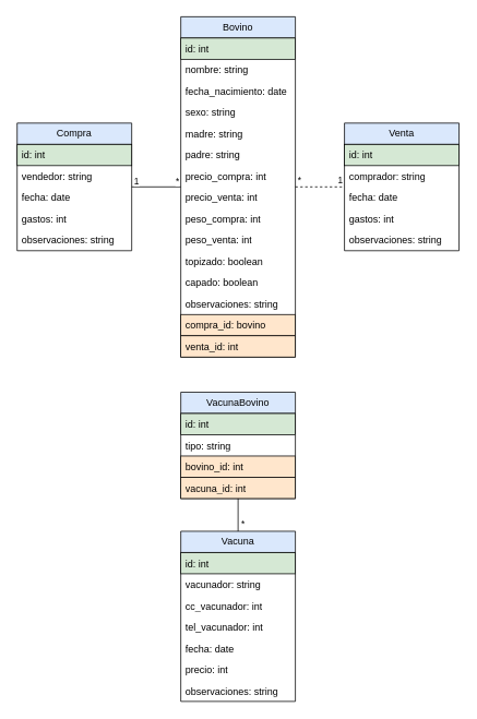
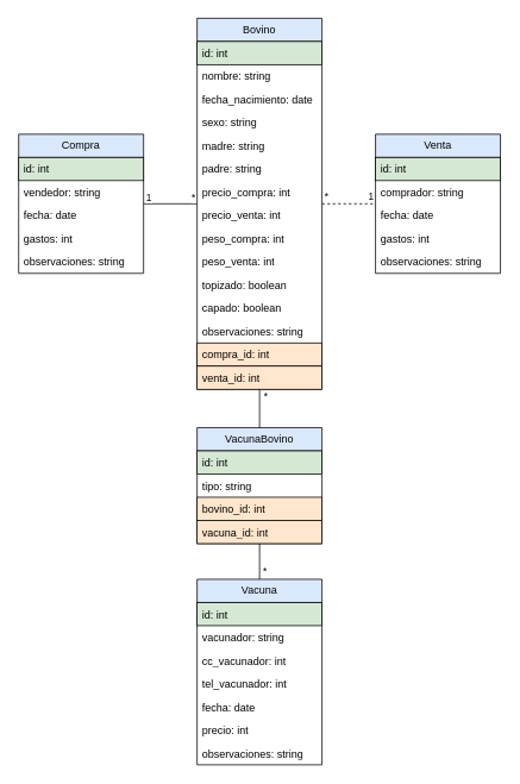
- <mxCell id="16" value="compra_id: bovino" style="text;strokeColor=#000000;fillColor=#ffe6cc;align=left;verticalAlign=top;spacingLeft=4;spacingRight=4;overflow=hidden;rotatable=0;points=[[0,0.5],[1,0.5]];portConstraint=eastwest;whiteSpace=wrap;html=1;" vertex="1" parent="2"><mxGeometry y="364" width="140" height="26" as="geometry" /></mxCell>
+ <mxCell id="16" value="compra_id: int" style="text;strokeColor=#000000;fillColor=#ffe6cc;align=left;verticalAlign=top;spacingLeft=4;spacingRight=4;overflow=hidden;rotatable=0;points=[[0,0.5],[1,0.5]];portConstraint=eastwest;whiteSpace=wrap;html=1;" vertex="1" parent="2"><mxGeometry y="364" width="140" height="26" as="geometry" /></mxCell>
+ <mxCell id="49" value="" style="endArrow=none;html=1;rounded=0;" edge="1" parent="1" source="2" target="44"><mxGeometry relative="1" as="geometry"><mxPoint x="430" y="270" as="sourcePoint" /><mxPoint x="540" y="370" as="targetPoint" /></mxGeometry></mxCell>
+ <mxCell id="50" value="*" style="edgeLabel;html=1;align=center;verticalAlign=middle;resizable=0;points=[];" connectable="0" vertex="1" parent="49"><mxGeometry x="-0.894" relative="1" as="geometry"><mxPoint x="6" y="5" as="offset" /></mxGeometry></mxCell>
